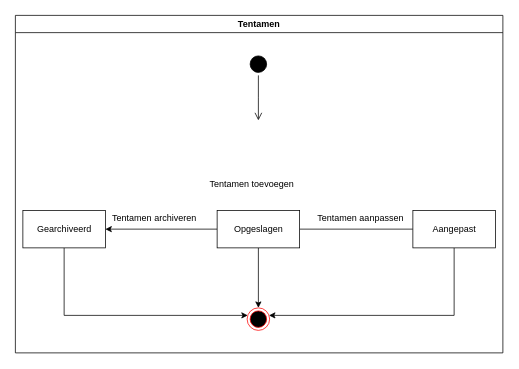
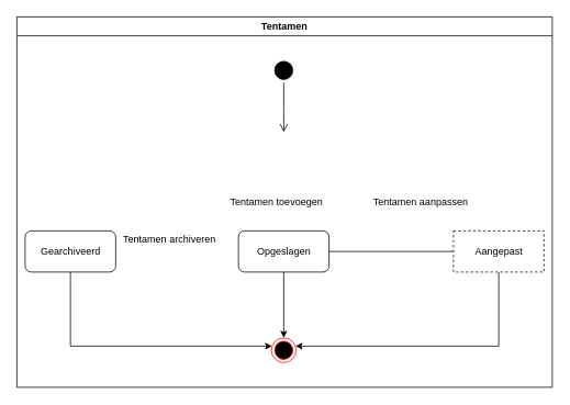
- <mxCell id="15" value="Tentamen aanpassen" style="text;html=1;align=center;verticalAlign=middle;resizable=0;points=[];autosize=1;strokeColor=none;fillColor=none;" vertex="1" parent="2"><mxGeometry x="390" y="260" width="140" height="20" as="geometry" /></mxCell>
+ <mxCell id="15" value="Tentamen aanpassen" style="text;html=1;align=center;verticalAlign=middle;resizable=0;points=[];autosize=1;strokeColor=none;fillColor=none;" vertex="1" parent="2"><mxGeometry x="420" y="215" width="140" height="20" as="geometry" /></mxCell>
- <mxCell id="11" value="Gearchiveerd" style="html=1;strokeColor=#000000;" vertex="1" parent="2"><mxGeometry x="10" y="260" width="110" height="50" as="geometry" /></mxCell>
+ <mxCell id="11" value="Gearchiveerd" style="html=1;strokeColor=#000000;rounded=1;" vertex="1" parent="2"><mxGeometry x="10" y="260" width="110" height="50" as="geometry" /></mxCell>
- <mxCell id="5" style="edgeStyle=orthogonalEdgeStyle;rounded=0;orthogonalLoop=1;jettySize=auto;html=1;strokeColor=#000000;" edge="1" parent="2" source="8" target="11"><mxGeometry relative="1" as="geometry" /></mxCell>
- <mxCell id="8" value="Opgeslagen" style="html=1;strokeColor=#000000;" vertex="1" parent="2"><mxGeometry x="269" y="260" width="110" height="50" as="geometry" /></mxCell>
+ <mxCell id="8" value="Opgeslagen" style="html=1;strokeColor=#000000;rounded=1;" vertex="1" parent="2"><mxGeometry x="269" y="260" width="110" height="50" as="geometry" /></mxCell>
- <mxCell id="14" value="Aangepast" style="html=1;strokeColor=#000000;" vertex="1" parent="2"><mxGeometry x="530" y="260" width="110" height="50" as="geometry" /></mxCell>
+ <mxCell id="14" value="Aangepast" style="html=1;strokeColor=#000000;dashed=1;" vertex="1" parent="2"><mxGeometry x="530" y="260" width="110" height="50" as="geometry" /></mxCell>
